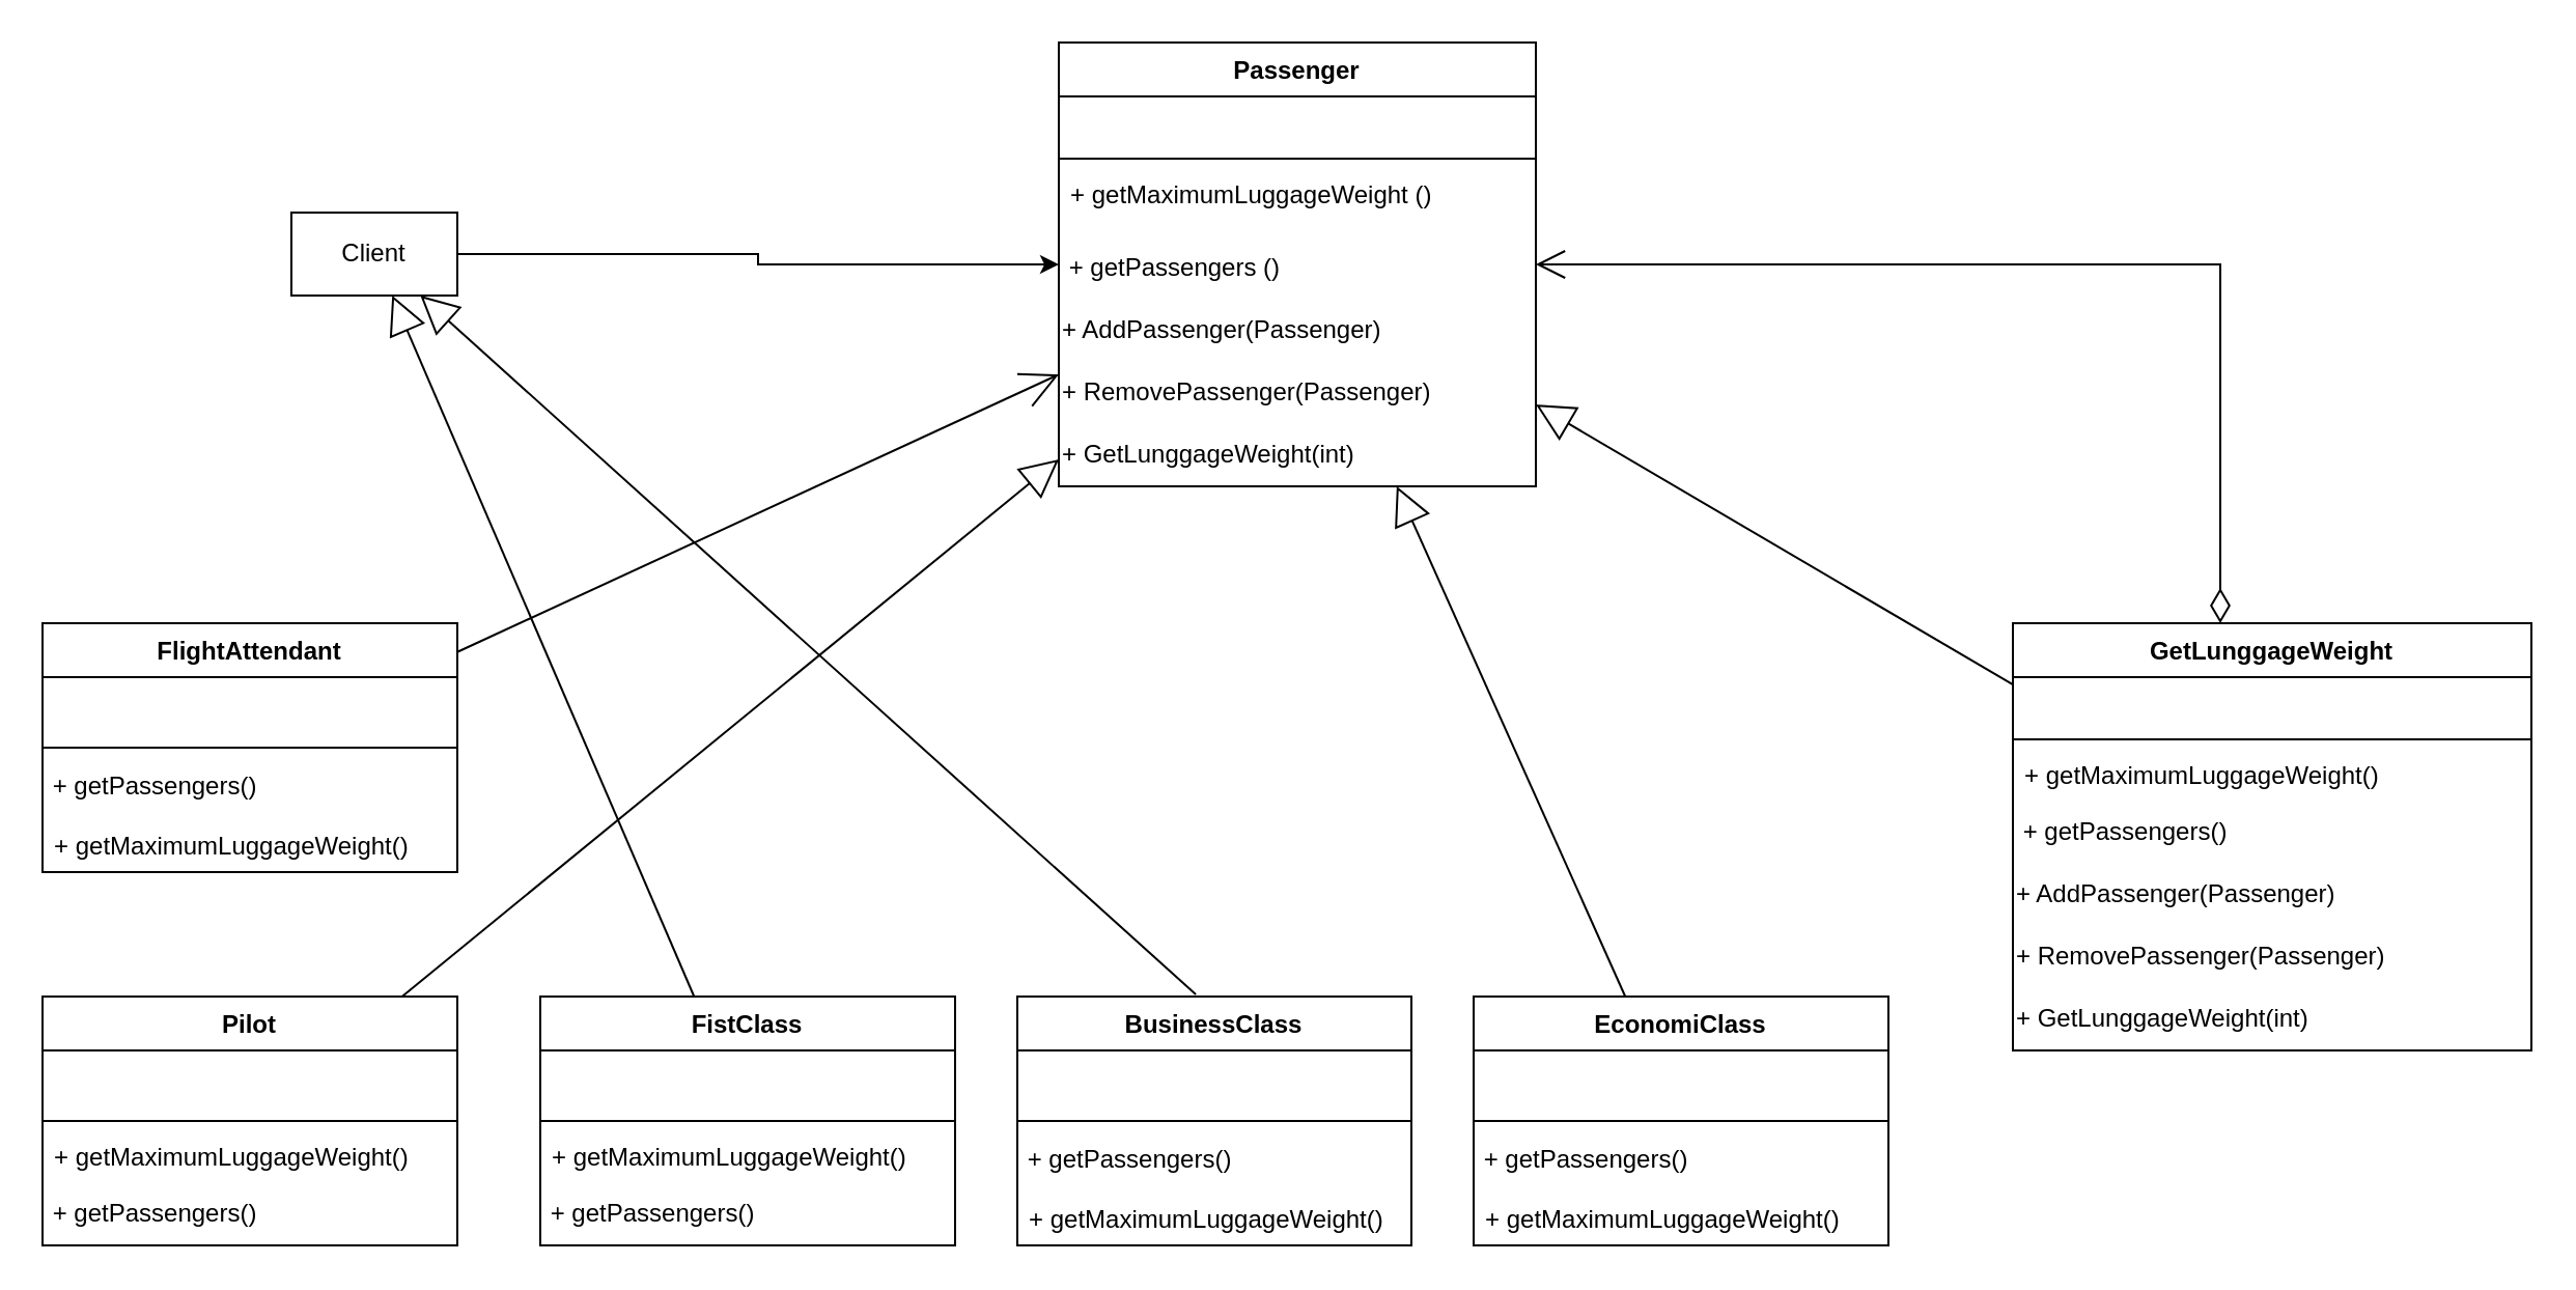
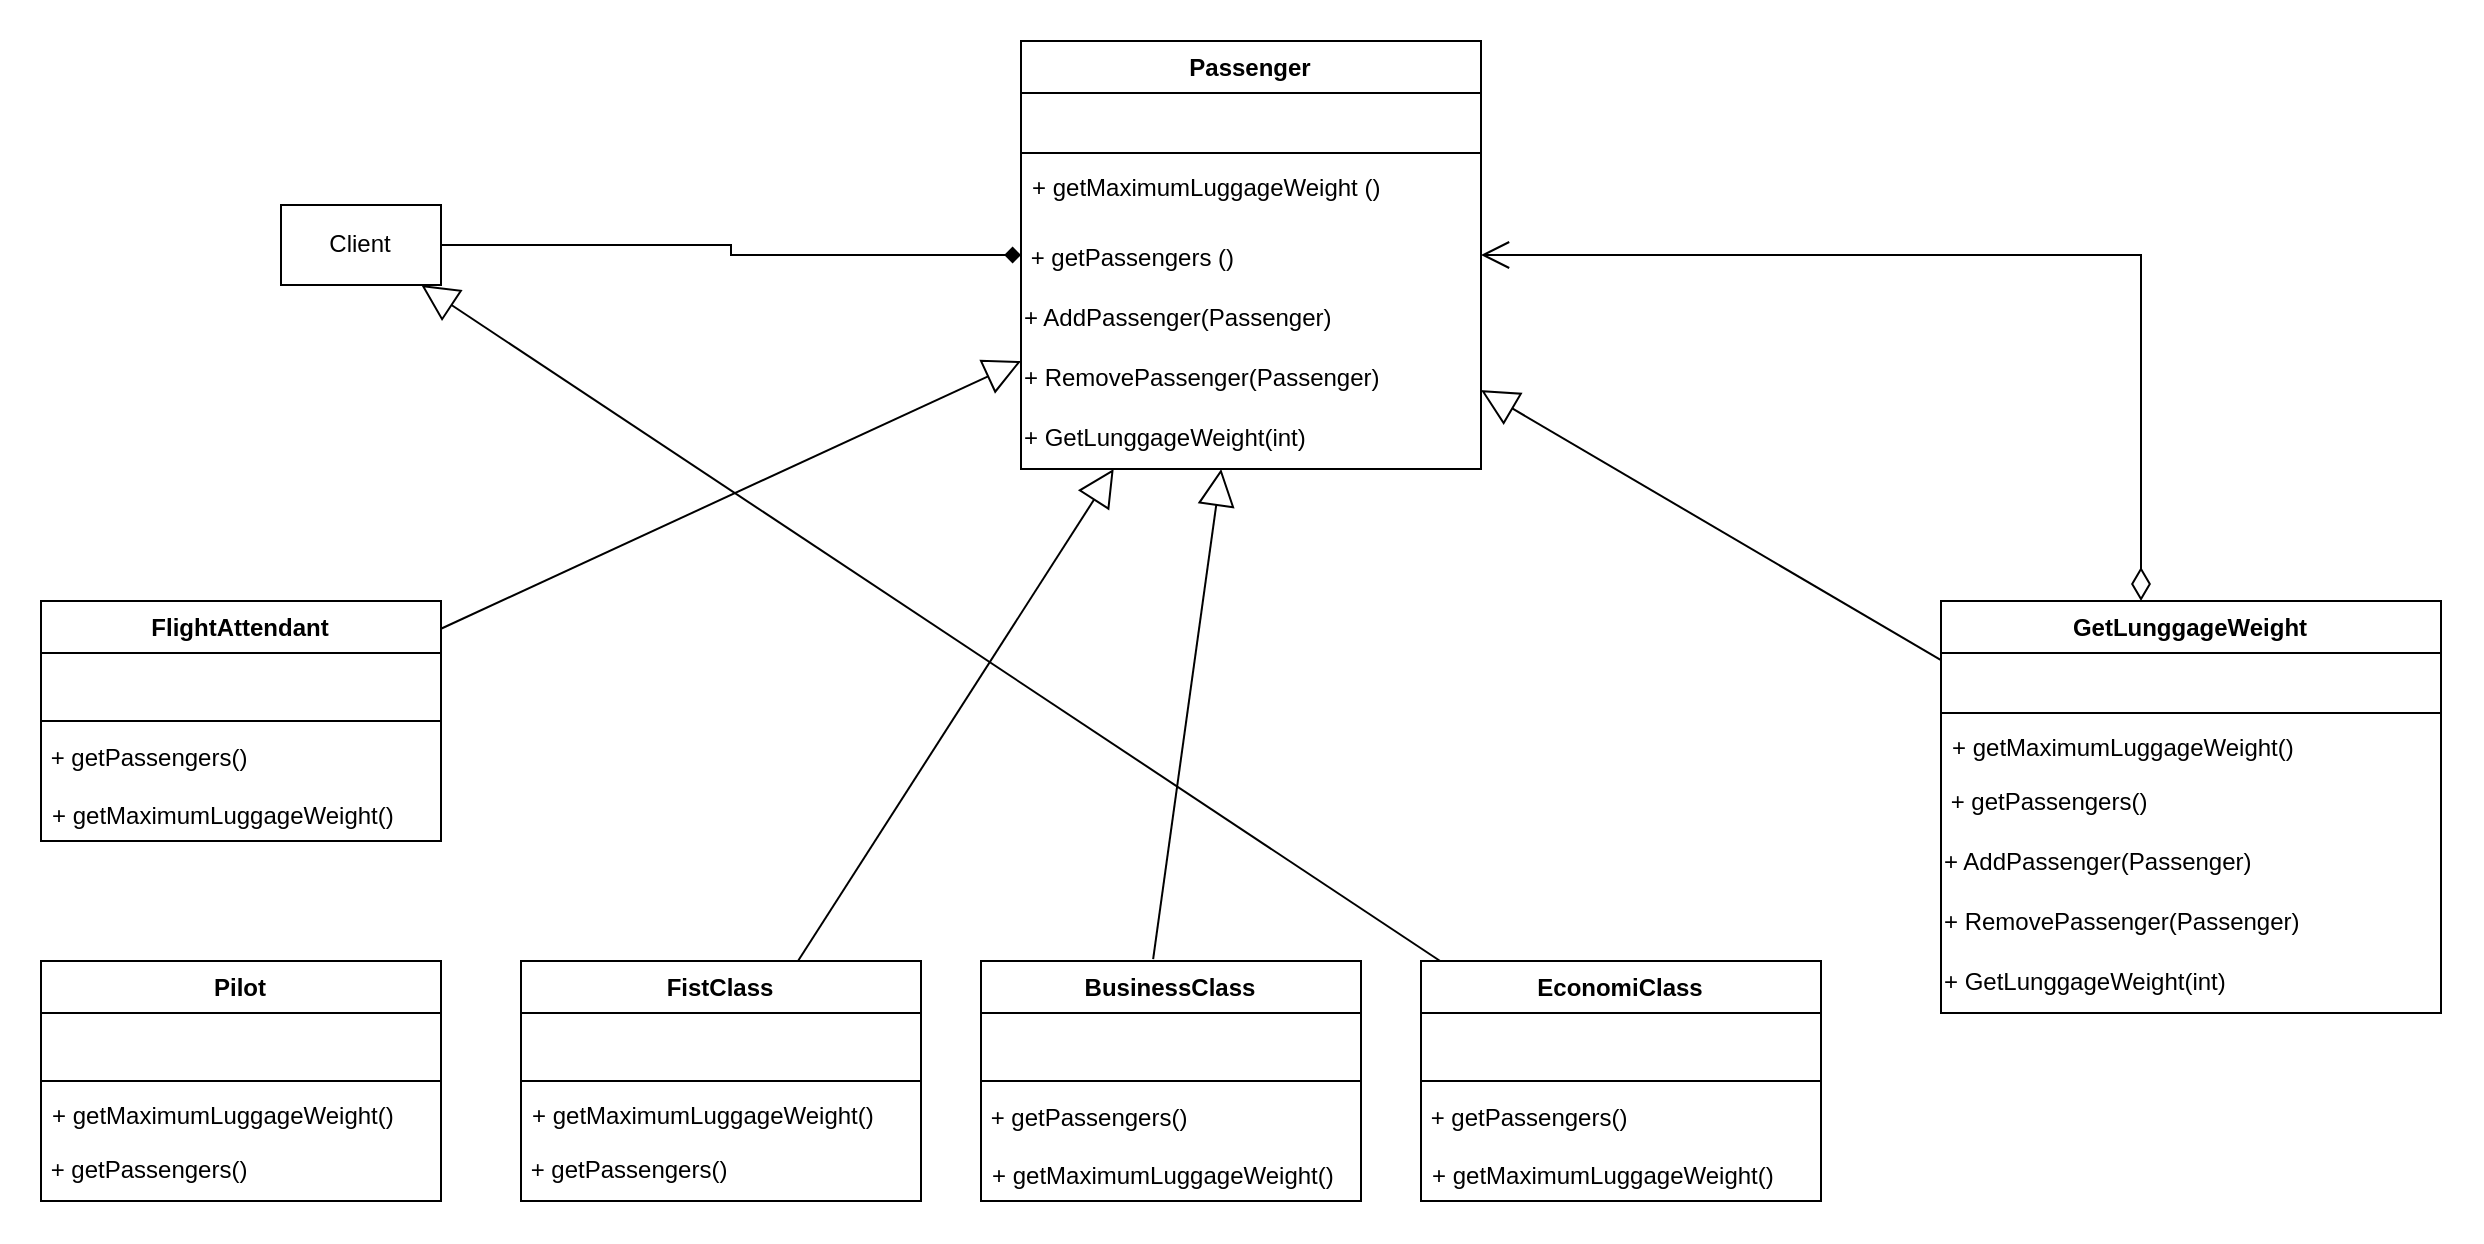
- <mxCell id="49" style="edgeStyle=orthogonalEdgeStyle;rounded=0;orthogonalLoop=1;jettySize=auto;html=1;" edge="1" parent="1" source="50" target="2"><mxGeometry relative="1" as="geometry" /></mxCell>
+ <mxCell id="49" style="edgeStyle=orthogonalEdgeStyle;rounded=0;orthogonalLoop=1;jettySize=auto;html=1;endArrow=diamond;" edge="1" parent="1" source="50" target="2"><mxGeometry relative="1" as="geometry" /></mxCell>
- <mxCell id="43" value="" style="endArrow=open;endSize=16;endFill=0;html=1;rounded=0;" edge="1" parent="1" source="38" target="2"><mxGeometry width="160" relative="1" as="geometry"><mxPoint x="-110" y="280" as="sourcePoint" /><mxPoint x="50" y="280" as="targetPoint" /></mxGeometry></mxCell>
+ <mxCell id="43" value="" style="endArrow=block;endSize=16;endFill=0;html=1;rounded=0;" edge="1" parent="1" source="38" target="2"><mxGeometry width="160" relative="1" as="geometry"><mxPoint x="-110" y="280" as="sourcePoint" /><mxPoint x="50" y="280" as="targetPoint" /></mxGeometry></mxCell>
- <mxCell id="46" value="" style="endArrow=block;endSize=16;endFill=0;html=1;rounded=0;exitX=0.453;exitY=-0.008;exitDx=0;exitDy=0;exitPerimeter=0;" edge="1" parent="1" source="23" target="50"><mxGeometry width="160" relative="1" as="geometry"><mxPoint x="40" y="680" as="sourcePoint" /><mxPoint x="200" y="680" as="targetPoint" /></mxGeometry></mxCell>
+ <mxCell id="46" value="" style="endArrow=block;endSize=16;endFill=0;html=1;rounded=0;exitX=0.453;exitY=-0.008;exitDx=0;exitDy=0;exitPerimeter=0;" edge="1" parent="1" source="23" target="2"><mxGeometry width="160" relative="1" as="geometry"><mxPoint x="40" y="680" as="sourcePoint" /><mxPoint x="200" y="680" as="targetPoint" /></mxGeometry></mxCell>
- <mxCell id="45" value="" style="endArrow=block;endSize=16;endFill=0;html=1;rounded=0;" edge="1" parent="1" source="18" target="50"><mxGeometry width="160" relative="1" as="geometry"><mxPoint x="30" y="670" as="sourcePoint" /><mxPoint x="190" y="670" as="targetPoint" /></mxGeometry></mxCell>
+ <mxCell id="45" value="" style="endArrow=block;endSize=16;endFill=0;html=1;rounded=0;" edge="1" parent="1" source="18" target="2"><mxGeometry width="160" relative="1" as="geometry"><mxPoint x="30" y="670" as="sourcePoint" /><mxPoint x="190" y="670" as="targetPoint" /></mxGeometry></mxCell>
- <mxCell id="44" value="" style="endArrow=block;endSize=16;endFill=0;html=1;rounded=0;" edge="1" parent="1" source="33" target="2"><mxGeometry width="160" relative="1" as="geometry"><mxPoint x="20" y="660" as="sourcePoint" /><mxPoint x="180" y="660" as="targetPoint" /></mxGeometry></mxCell>
- <mxCell id="47" value="" style="endArrow=block;endSize=16;endFill=0;html=1;rounded=0;" edge="1" parent="1" source="28" target="2"><mxGeometry width="160" relative="1" as="geometry"><mxPoint x="50" y="690" as="sourcePoint" /><mxPoint x="210" y="690" as="targetPoint" /></mxGeometry></mxCell>
+ <mxCell id="47" value="" style="endArrow=block;endSize=16;endFill=0;html=1;rounded=0;" edge="1" parent="1" source="28" target="50"><mxGeometry width="160" relative="1" as="geometry"><mxPoint x="50" y="690" as="sourcePoint" /><mxPoint x="210" y="690" as="targetPoint" /></mxGeometry></mxCell>
